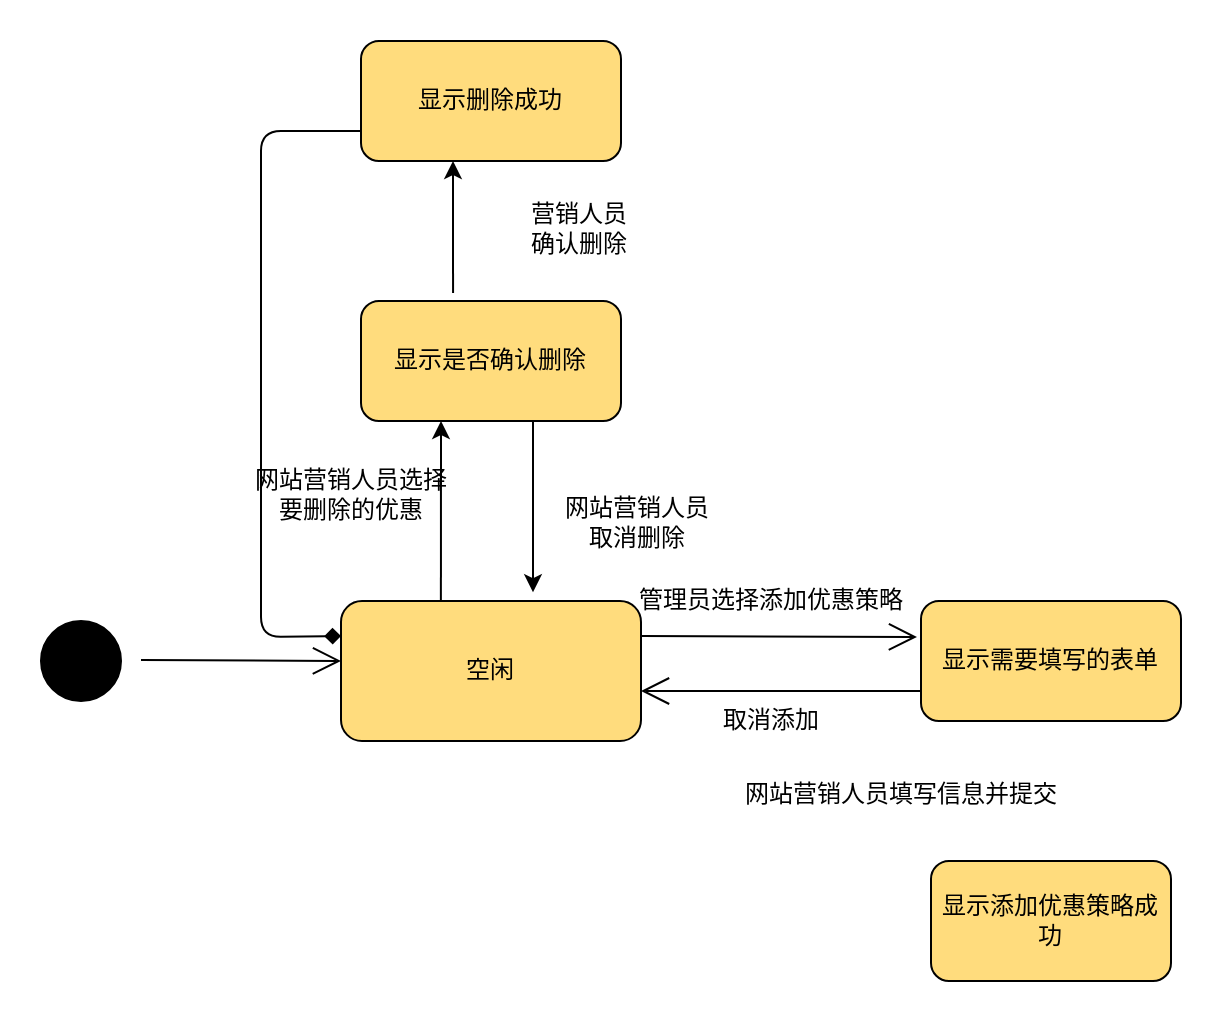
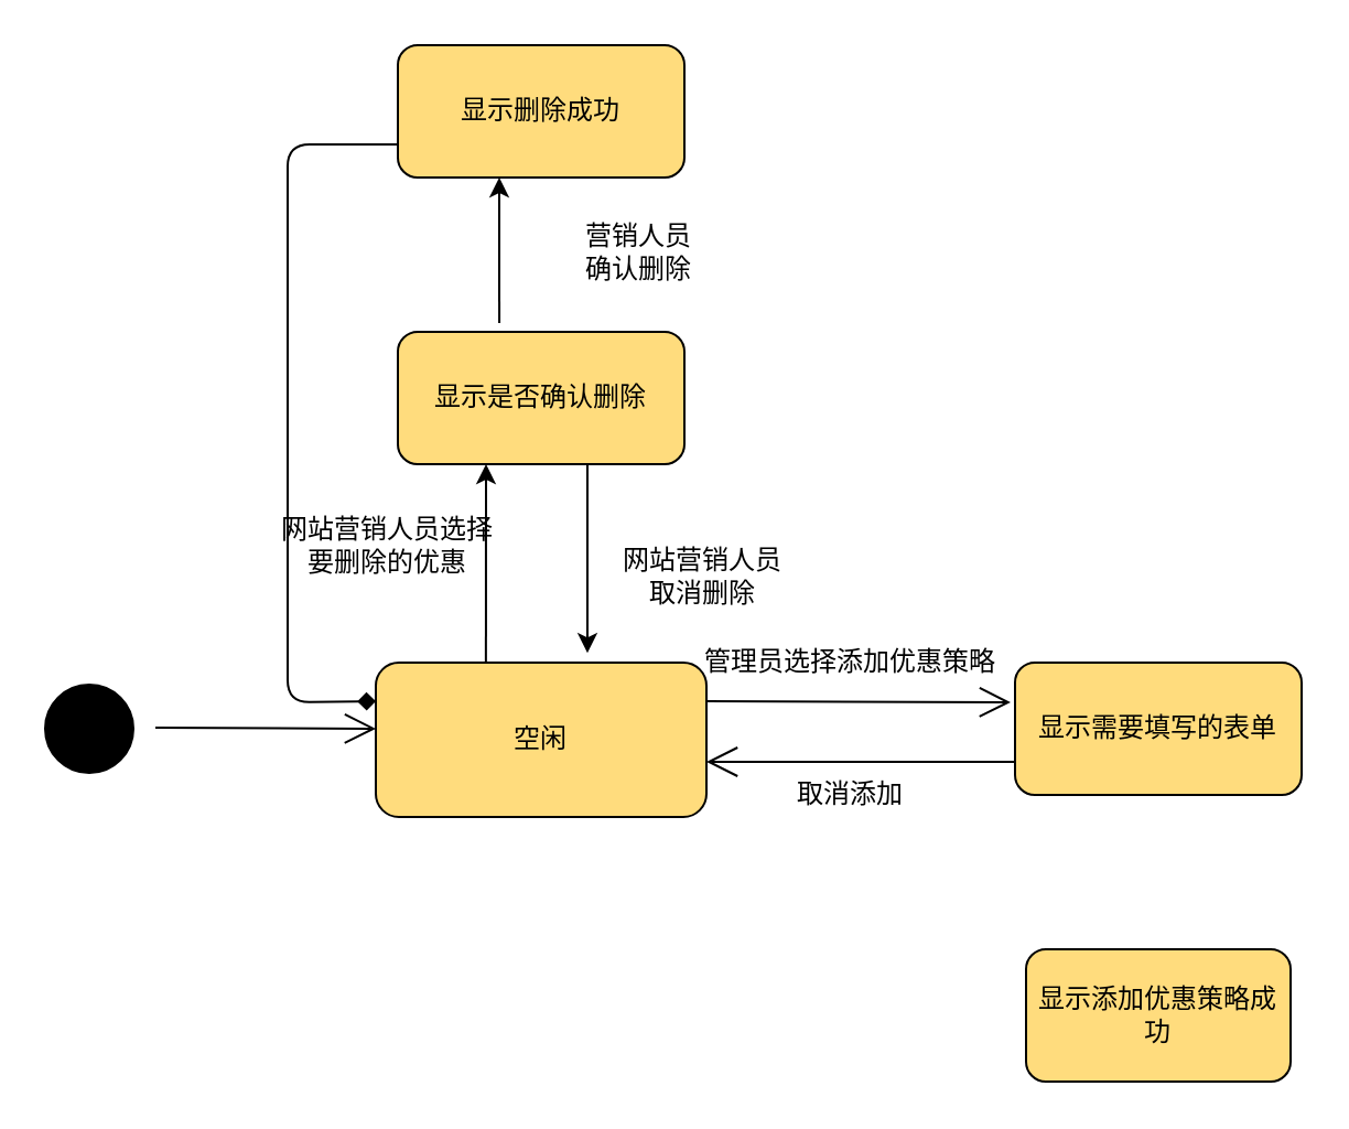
- <mxCell id="8" value="网站营销人员填写信息并提交" style="text;html=1;align=center;verticalAlign=middle;resizable=0;points=[];autosize=1;" parent="1" vertex="1"><mxGeometry x="365" y="387" width="170" height="20" as="geometry" /></mxCell>
